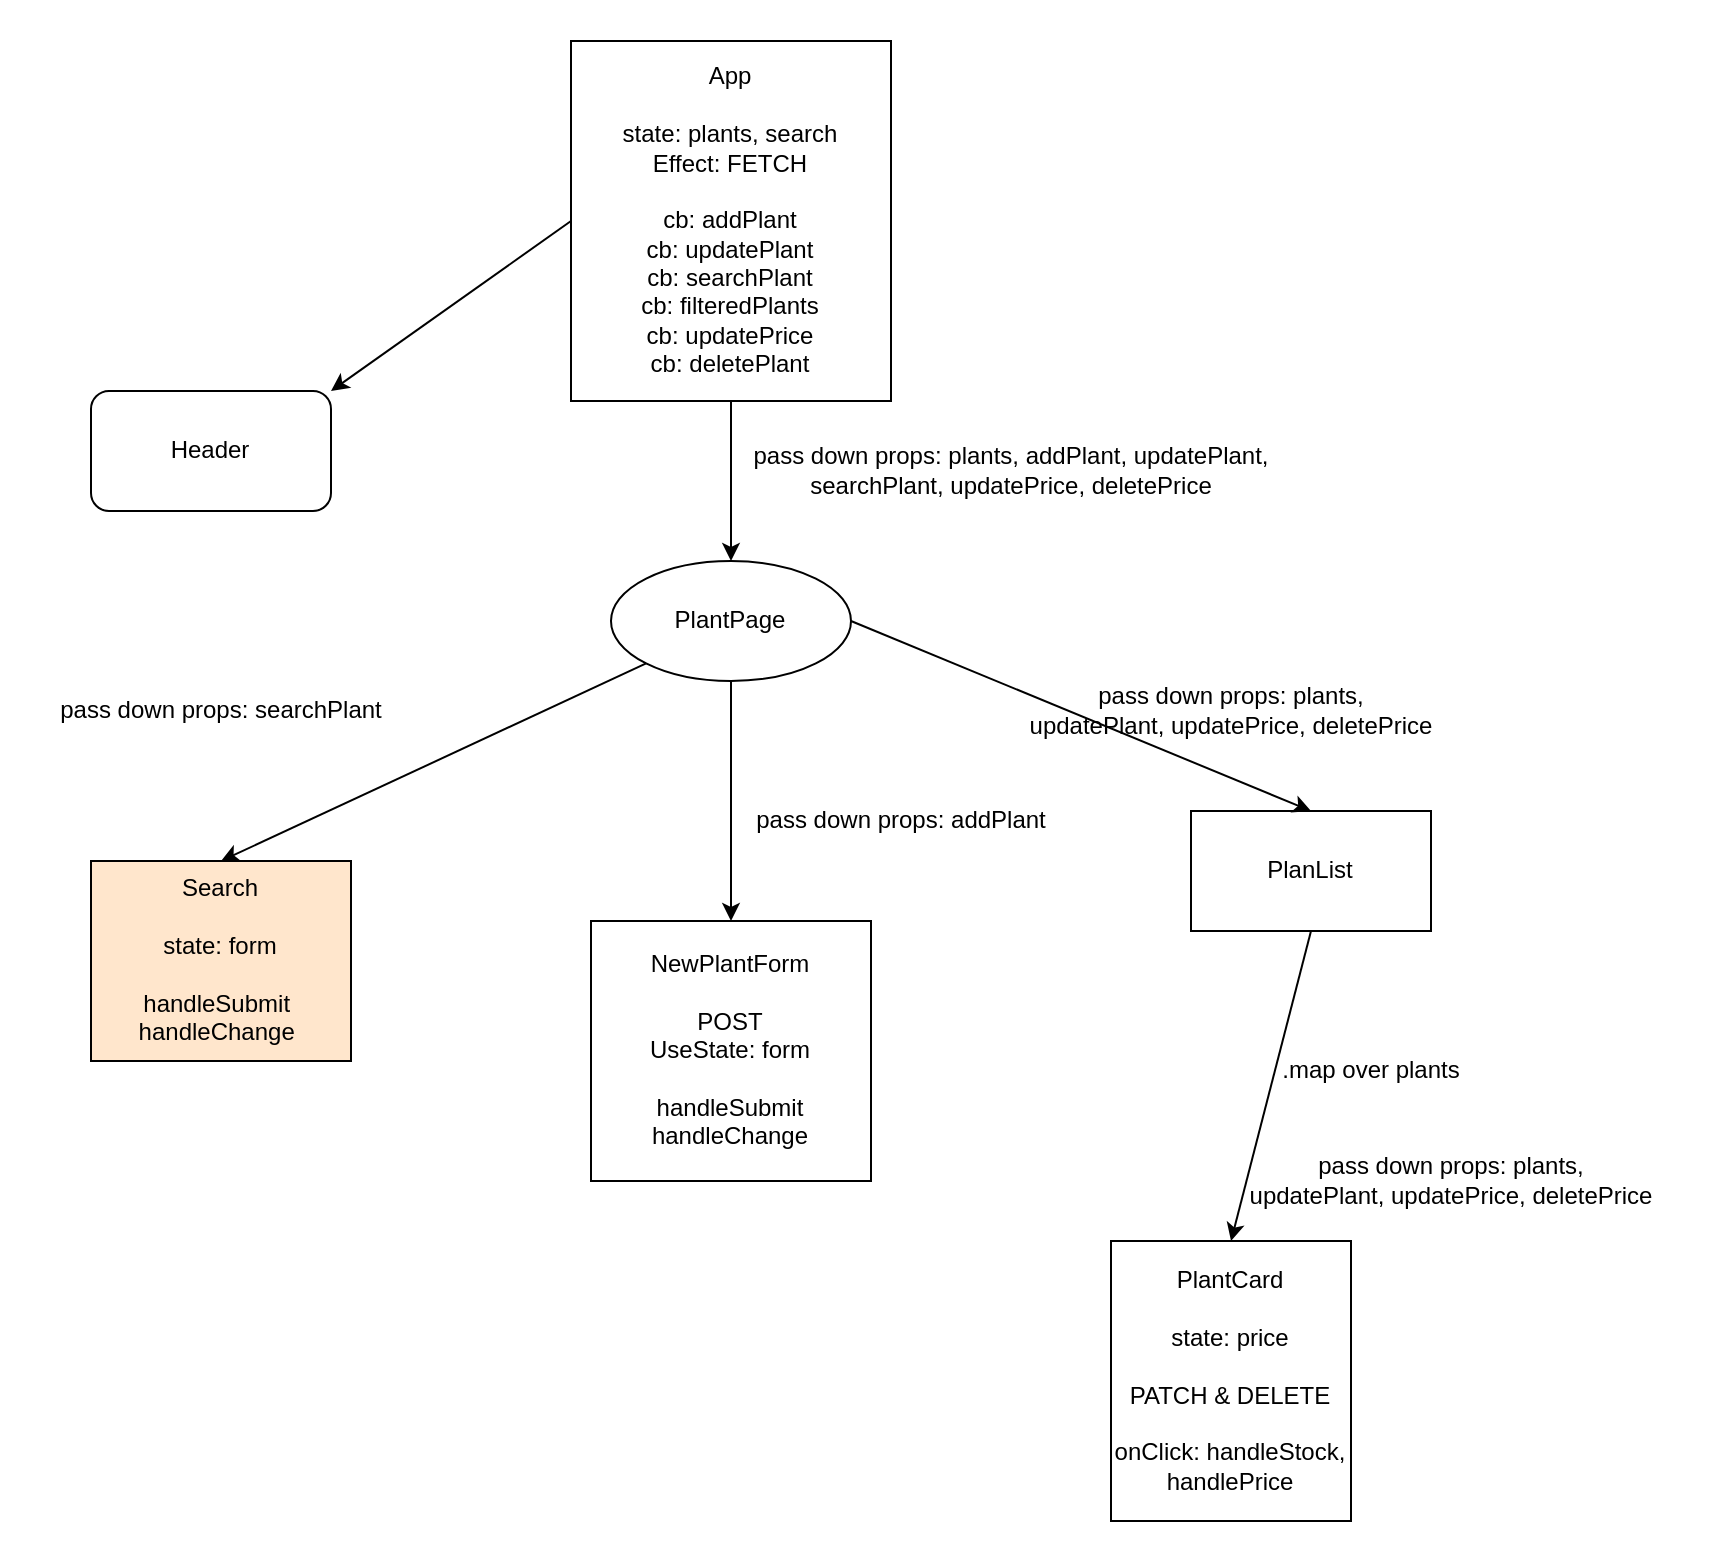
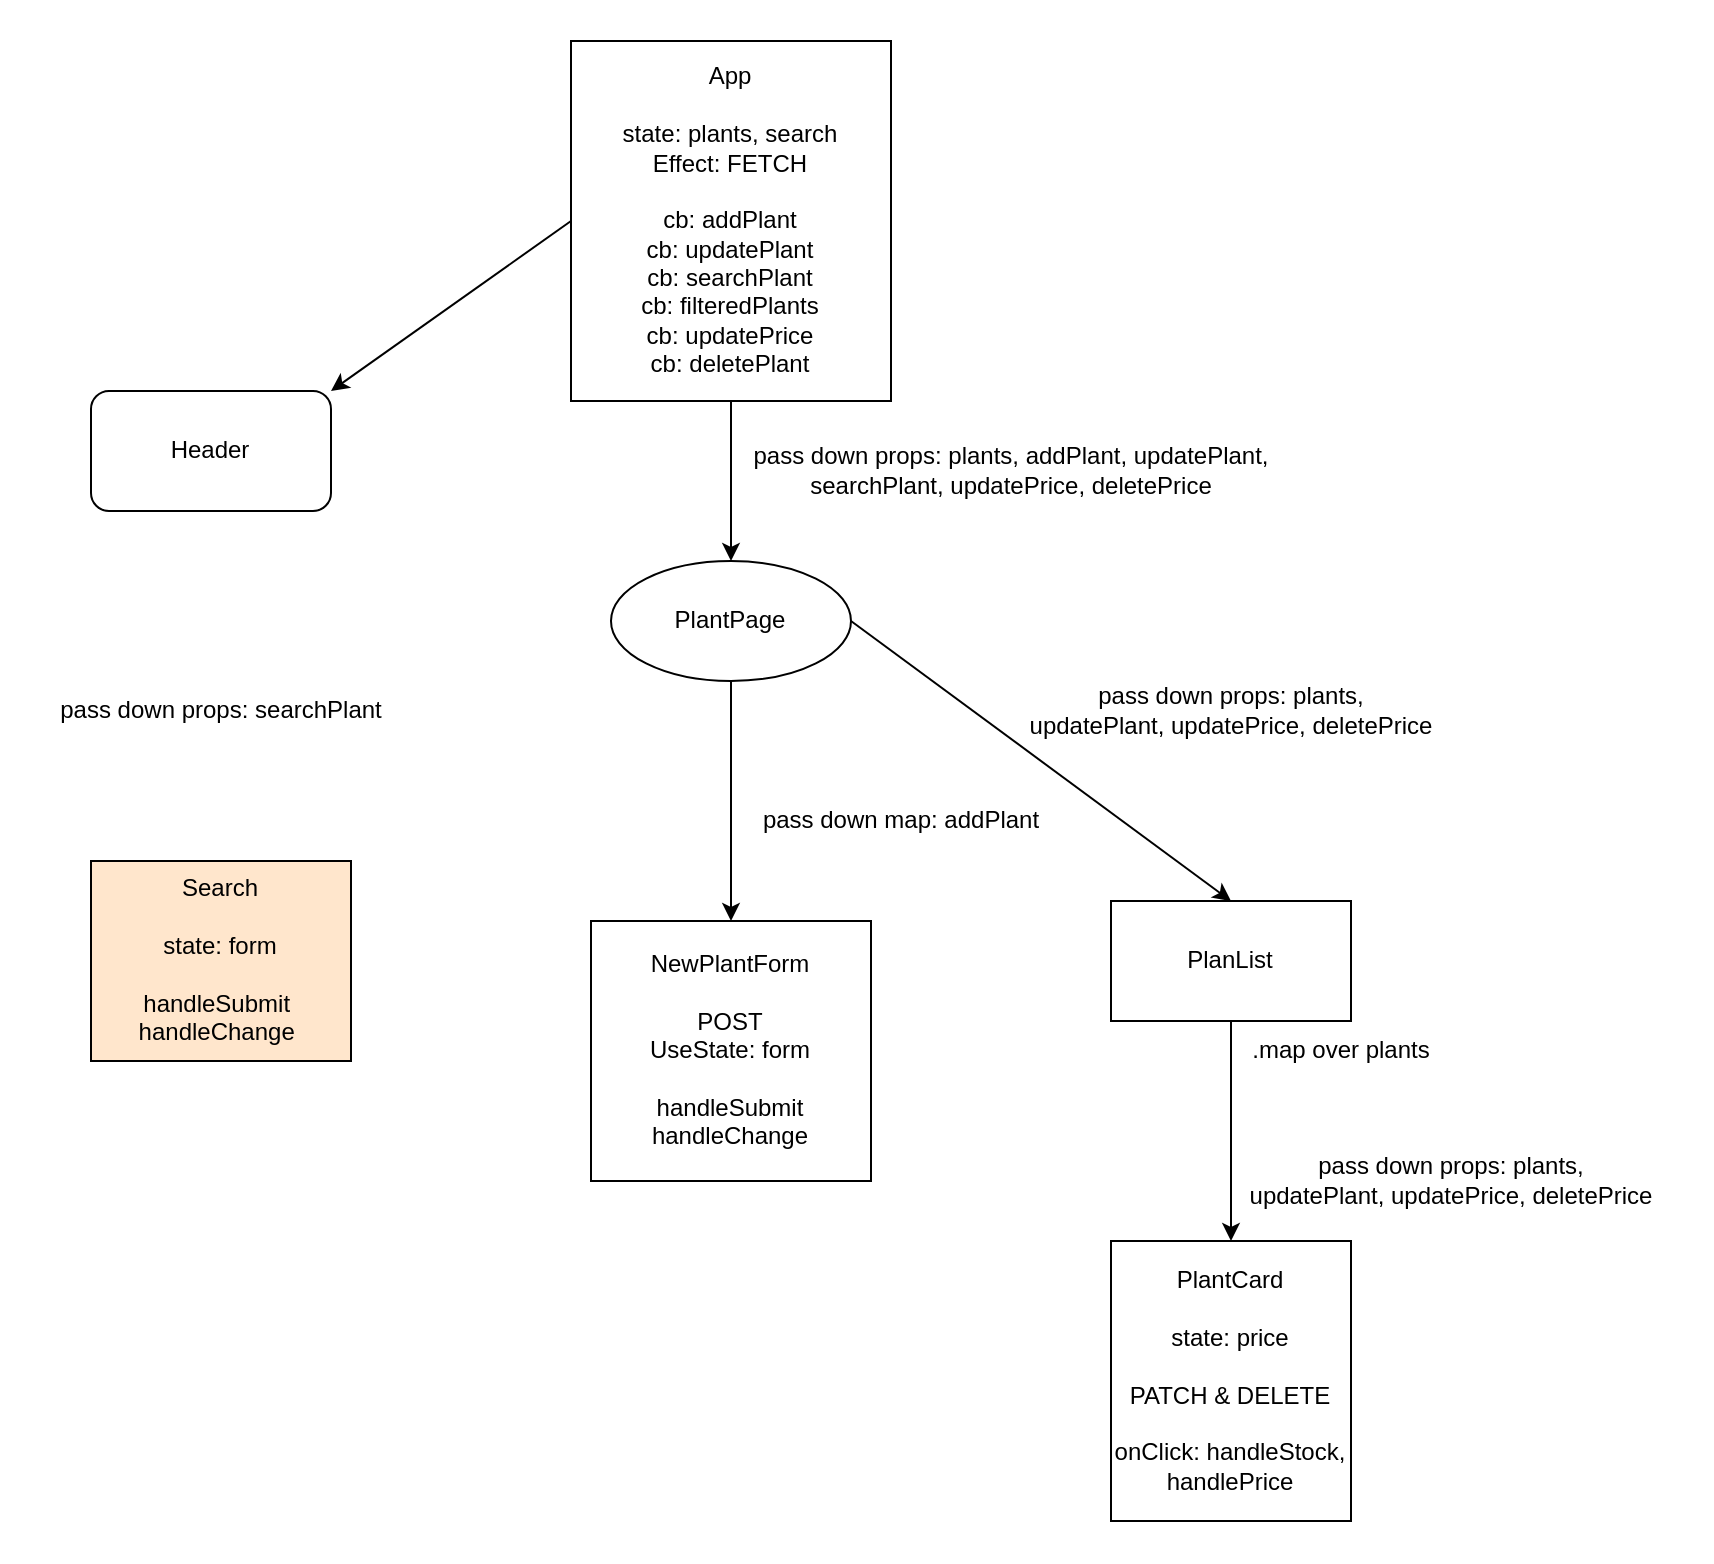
- <mxCell id="12" style="edgeStyle=none;html=1;exitX=0;exitY=1;exitDx=0;exitDy=0;entryX=0.5;entryY=0;entryDx=0;entryDy=0;" edge="1" parent="1" source="14" target="10"><mxGeometry relative="1" as="geometry" /></mxCell>
- <mxCell id="19" value="pass down props:&amp;nbsp;addPlant" style="text;html=1;align=center;verticalAlign=middle;resizable=0;points=[];autosize=1;strokeColor=none;fillColor=none;" vertex="1" parent="1"><mxGeometry x="365" y="395" width="170" height="30" as="geometry" /></mxCell>
+ <mxCell id="19" value="pass down map:&amp;nbsp;addPlant" style="text;html=1;align=center;verticalAlign=middle;resizable=0;points=[];autosize=1;strokeColor=none;fillColor=none;" vertex="1" parent="1"><mxGeometry x="365" y="395" width="170" height="30" as="geometry" /></mxCell>
- <mxCell id="7" value="PlanList" style="whiteSpace=wrap;html=1;" vertex="1" parent="1"><mxGeometry x="595" y="405" width="120" height="60" as="geometry" /></mxCell>
+ <mxCell id="7" value="PlanList" style="whiteSpace=wrap;html=1;" vertex="1" parent="1"><mxGeometry x="555" y="450" width="120" height="60" as="geometry" /></mxCell>
- <mxCell id="18" value=".map over plants" style="text;html=1;align=center;verticalAlign=middle;resizable=0;points=[];autosize=1;strokeColor=none;fillColor=none;" vertex="1" parent="1"><mxGeometry x="630" y="520" width="110" height="30" as="geometry" /></mxCell>
+ <mxCell id="18" value=".map over plants" style="text;html=1;align=center;verticalAlign=middle;resizable=0;points=[];autosize=1;strokeColor=none;fillColor=none;" vertex="1" parent="1"><mxGeometry x="615" y="510" width="110" height="30" as="geometry" /></mxCell>
